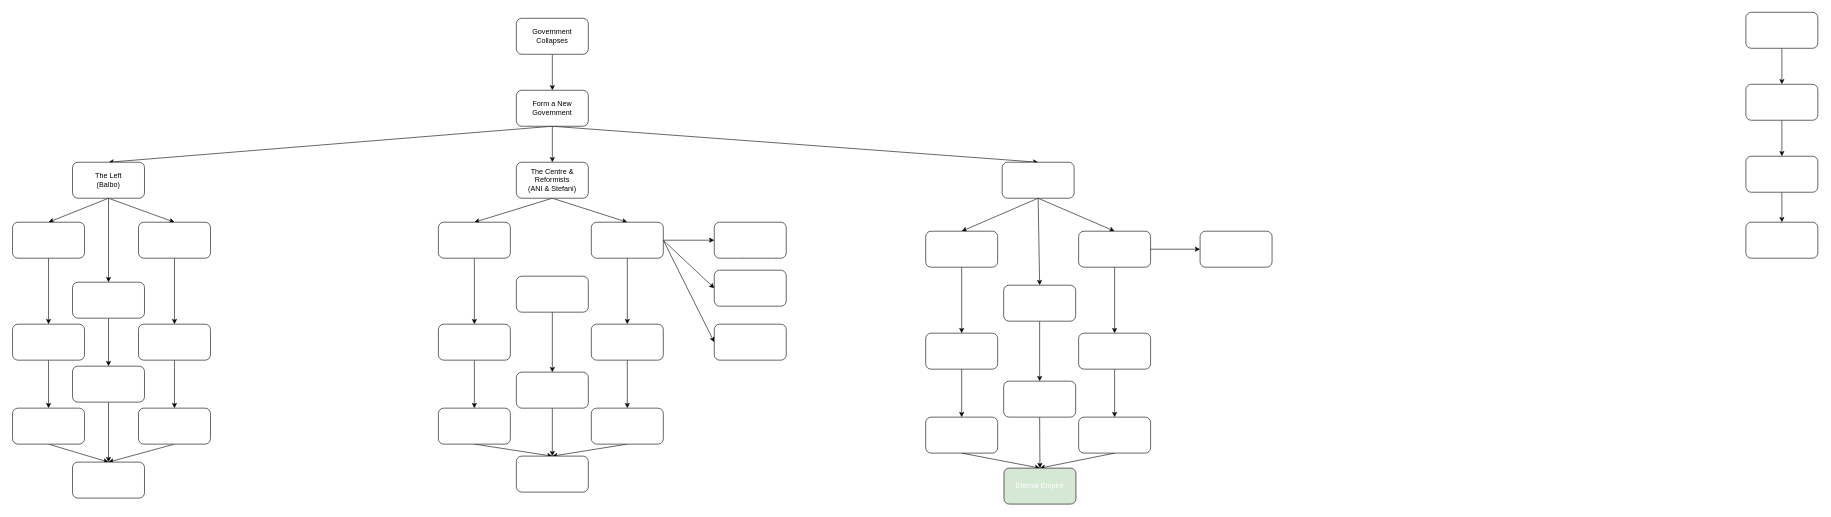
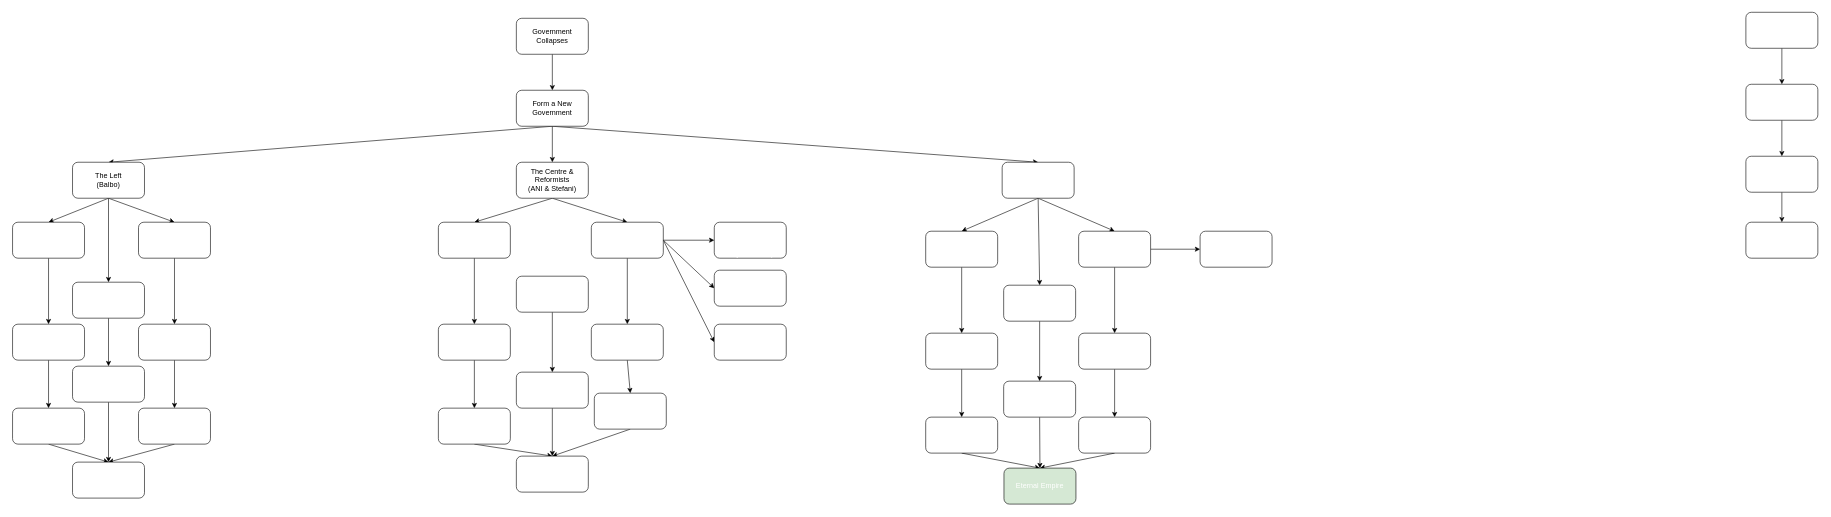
- <mxCell id="53" value="Balanced Heavy Industry and Small Business" style="rounded=1;whiteSpace=wrap;html=1;labelBackgroundColor=none;fontColor=#FFFFFF;" vertex="1" parent="1"><mxGeometry x="985" y="680" width="120" height="60" as="geometry" /></mxCell>
+ <mxCell id="53" value="Balanced Heavy Industry and Small Business" style="rounded=1;whiteSpace=wrap;html=1;labelBackgroundColor=none;fontColor=#FFFFFF;" vertex="1" parent="1"><mxGeometry x="990" y="655" width="120" height="60" as="geometry" /></mxCell>
